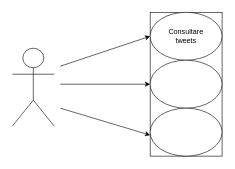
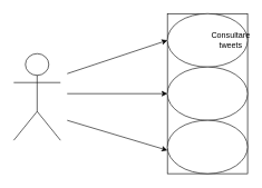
- <mxCell id="10" value="Consultare tweets" style="text;html=1;strokeColor=none;fillColor=none;align=center;verticalAlign=middle;whiteSpace=wrap;rounded=0;" vertex="1" parent="1"><mxGeometry x="290" y="50" width="40" height="20" as="geometry" /></mxCell>
+ <mxCell id="10" value="Consultare tweets" style="text;html=1;strokeColor=none;fillColor=none;align=center;verticalAlign=middle;whiteSpace=wrap;rounded=0;" vertex="1" parent="1"><mxGeometry x="325" y="50" width="40" height="20" as="geometry" /></mxCell>
